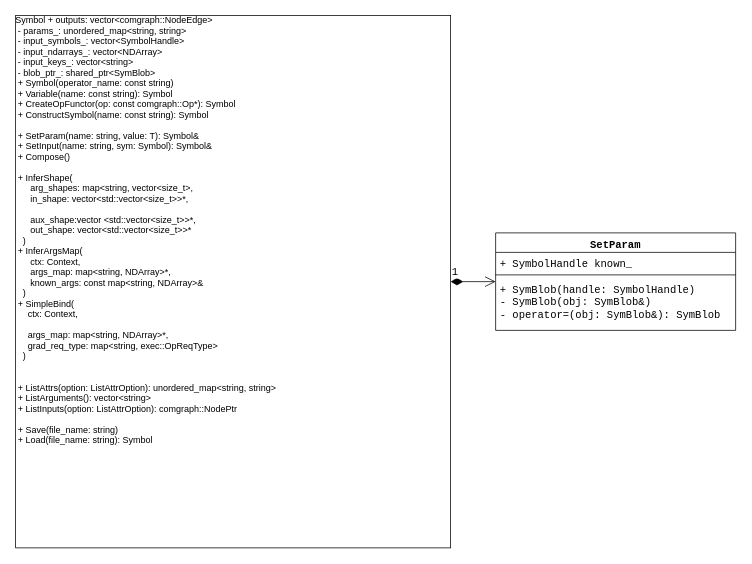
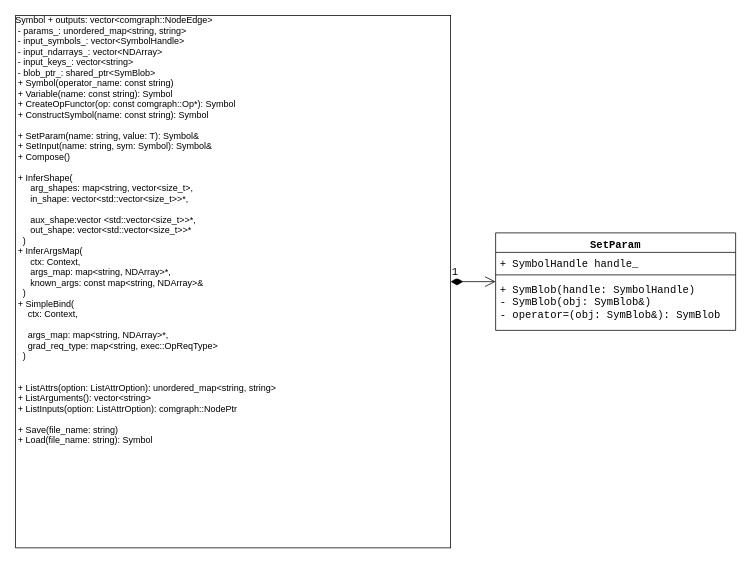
- <mxCell id="4" value="+ SymbolHandle known_" style="text;strokeColor=none;fillColor=none;align=left;verticalAlign=top;spacingLeft=4;spacingRight=4;overflow=hidden;rotatable=0;points=[[0,0.5],[1,0.5]];portConstraint=eastwest;fontFamily=Courier New;fontSize=14;" vertex="1" parent="3"><mxGeometry y="26" width="320" height="26" as="geometry" /></mxCell>
+ <mxCell id="4" value="+ SymbolHandle handle_" style="text;strokeColor=none;fillColor=none;align=left;verticalAlign=top;spacingLeft=4;spacingRight=4;overflow=hidden;rotatable=0;points=[[0,0.5],[1,0.5]];portConstraint=eastwest;fontFamily=Courier New;fontSize=14;" vertex="1" parent="3"><mxGeometry y="26" width="320" height="26" as="geometry" /></mxCell>
